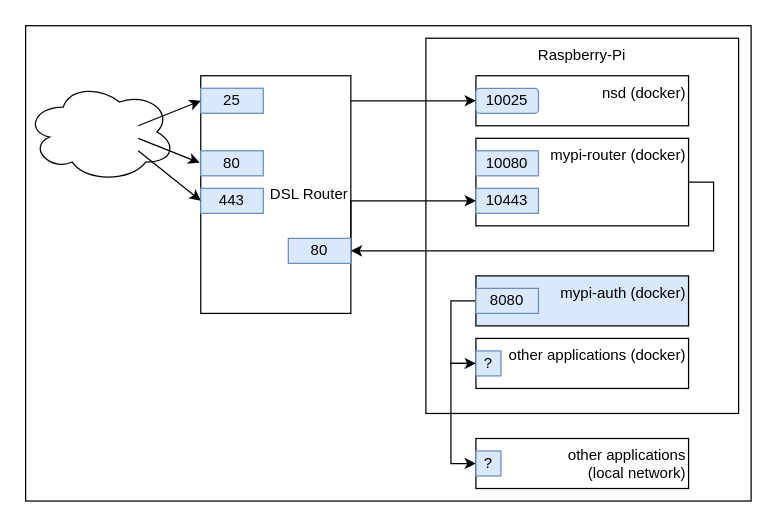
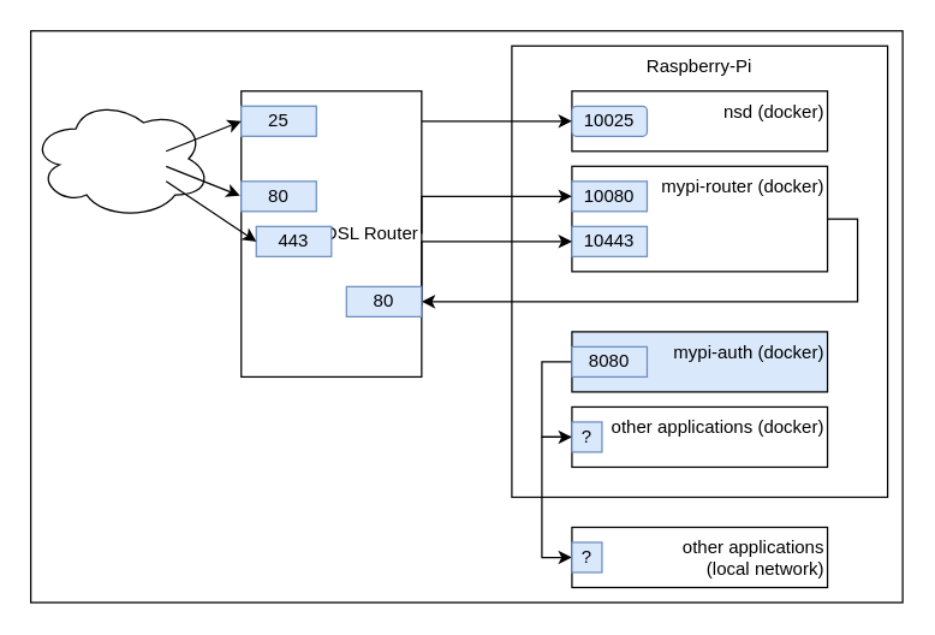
+ <mxCell id="16" style="edgeStyle=orthogonalEdgeStyle;rounded=0;orthogonalLoop=1;jettySize=auto;html=1;exitX=1;exitY=0.5;exitDx=0;exitDy=0;entryX=0;entryY=0.5;entryDx=0;entryDy=0;" edge="1" parent="1" source="3" target="13"><mxGeometry relative="1" as="geometry"><Array as="points"><mxPoint x="280" y="130" /></Array></mxGeometry></mxCell>
- <mxCell id="4" value="443" style="rounded=0;whiteSpace=wrap;html=1;fillColor=#dae8fc;strokeColor=#6c8ebf;" vertex="1" parent="1"><mxGeometry x="160" y="150" width="50" height="20" as="geometry" /></mxCell>
+ <mxCell id="4" value="443" style="rounded=0;whiteSpace=wrap;html=1;fillColor=#dae8fc;strokeColor=#6c8ebf;" vertex="1" parent="1"><mxGeometry x="170" y="150" width="50" height="20" as="geometry" /></mxCell>
